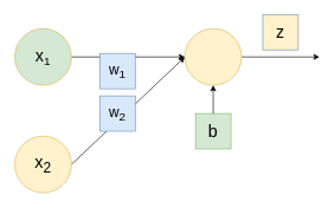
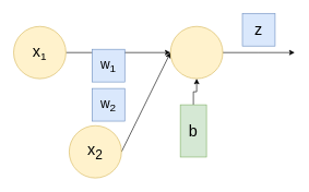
- <mxCell id="12" value="&lt;font style=&quot;font-size: 24px;&quot;&gt;z&lt;/font&gt;" style="whiteSpace=wrap;html=1;aspect=fixed;fillColor=#fff2cc;strokeColor=#6c8ebf;" parent="1" vertex="1"><mxGeometry x="370" y="20" width="50" height="50" as="geometry" /></mxCell>
+ <mxCell id="12" value="&lt;font style=&quot;font-size: 24px;&quot;&gt;z&lt;/font&gt;" style="whiteSpace=wrap;html=1;aspect=fixed;fillColor=#dae8fc;strokeColor=#6c8ebf;" parent="1" vertex="1"><mxGeometry x="370" y="20" width="50" height="50" as="geometry" /></mxCell>
- <mxCell id="3" value="&lt;span style=&quot;font-size: 24px;&quot;&gt;x&lt;/span&gt;&lt;span style=&quot;font-size: 20px;&quot;&gt;&lt;sub&gt;1&lt;/sub&gt;&lt;/span&gt;" style="ellipse;whiteSpace=wrap;html=1;aspect=fixed;fillColor=#d5e8d4;strokeColor=#d6b656;" parent="1" vertex="1"><mxGeometry x="20" y="40" width="80" height="80" as="geometry" /></mxCell>
+ <mxCell id="3" value="&lt;span style=&quot;font-size: 24px;&quot;&gt;x&lt;/span&gt;&lt;span style=&quot;font-size: 20px;&quot;&gt;&lt;sub&gt;1&lt;/sub&gt;&lt;/span&gt;" style="ellipse;whiteSpace=wrap;html=1;aspect=fixed;fillColor=#fff2cc;strokeColor=#d6b656;" parent="1" vertex="1"><mxGeometry x="20" y="40" width="80" height="80" as="geometry" /></mxCell>
- <mxCell id="11" value="&lt;font style=&quot;font-size: 24px;&quot;&gt;b&lt;/font&gt;" style="whiteSpace=wrap;html=1;aspect=fixed;fillColor=#d5e8d4;strokeColor=#82b366;" parent="1" vertex="1"><mxGeometry x="275" y="160" width="50" height="50" as="geometry" /></mxCell>
+ <mxCell id="11" value="&lt;font style=&quot;font-size: 24px;&quot;&gt;b&lt;/font&gt;" style="whiteSpace=wrap;html=1;aspect=fixed;fillColor=#d5e8d4;strokeColor=#82b366;" parent="1" vertex="1"><mxGeometry x="275" y="160" width="40" height="80" as="geometry" /></mxCell>
- <mxCell id="5" value="&lt;font style=&quot;font-size: 24px;&quot;&gt;x&lt;sub&gt;2&lt;/sub&gt;&lt;/font&gt;" style="ellipse;whiteSpace=wrap;html=1;aspect=fixed;fillColor=#fff2cc;strokeColor=#d6b656;" parent="1" vertex="1"><mxGeometry x="20" y="192" width="80" height="80" as="geometry" /></mxCell>
+ <mxCell id="5" value="&lt;font style=&quot;font-size: 24px;&quot;&gt;x&lt;sub&gt;2&lt;/sub&gt;&lt;/font&gt;" style="ellipse;whiteSpace=wrap;html=1;aspect=fixed;fillColor=#fff2cc;strokeColor=#d6b656;" parent="1" vertex="1"><mxGeometry x="105" y="192" width="80" height="80" as="geometry" /></mxCell>
